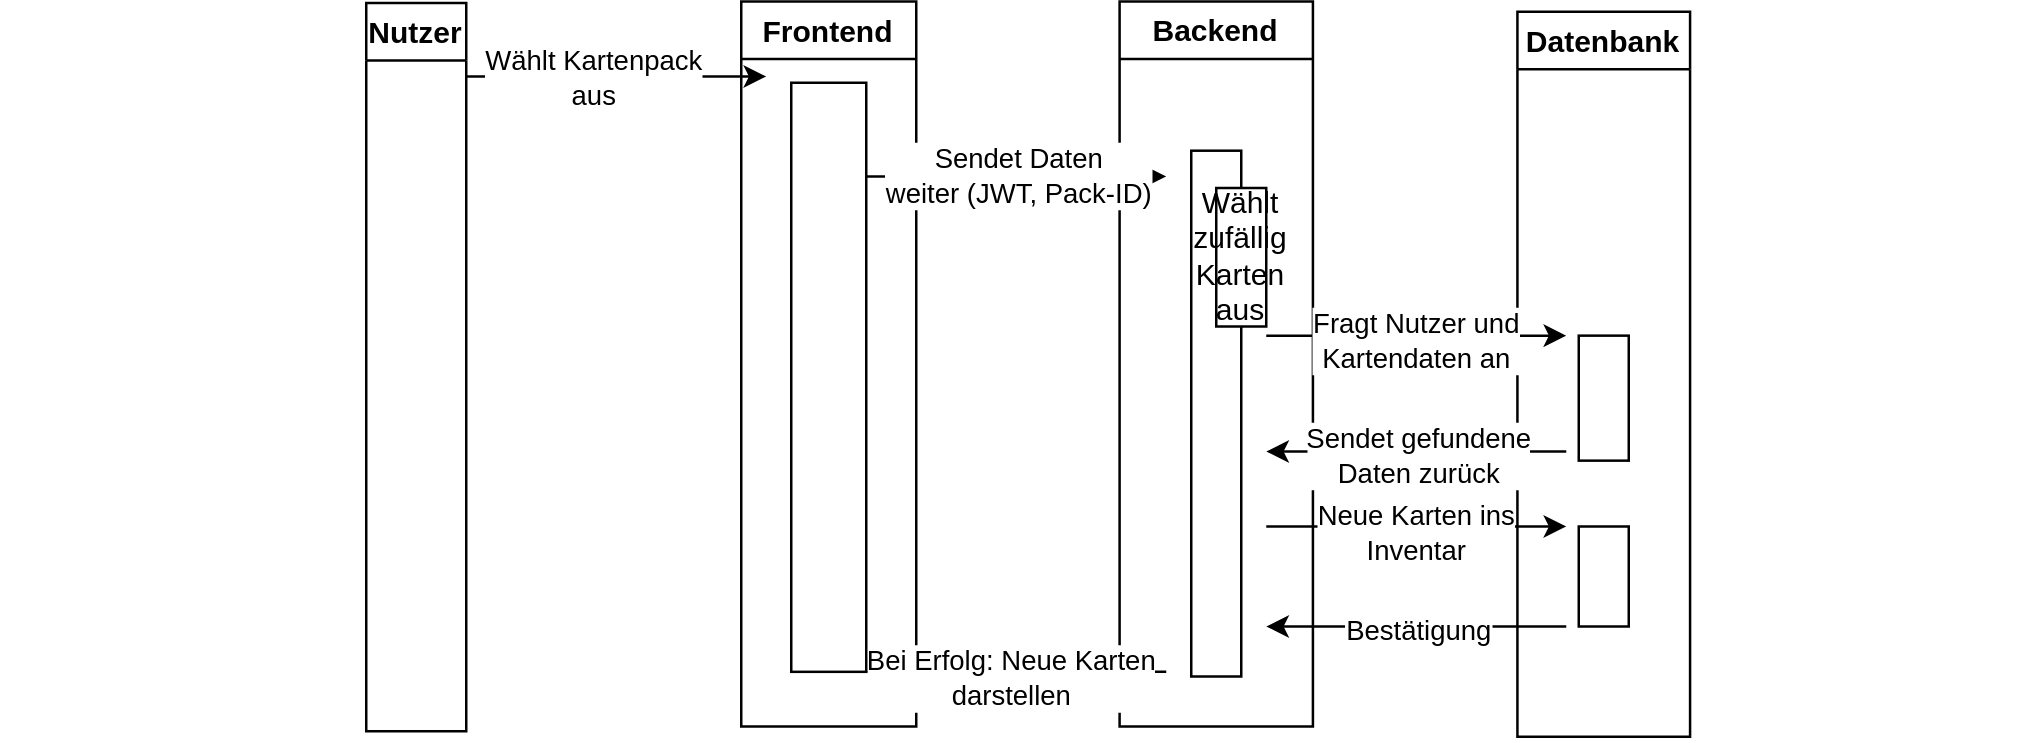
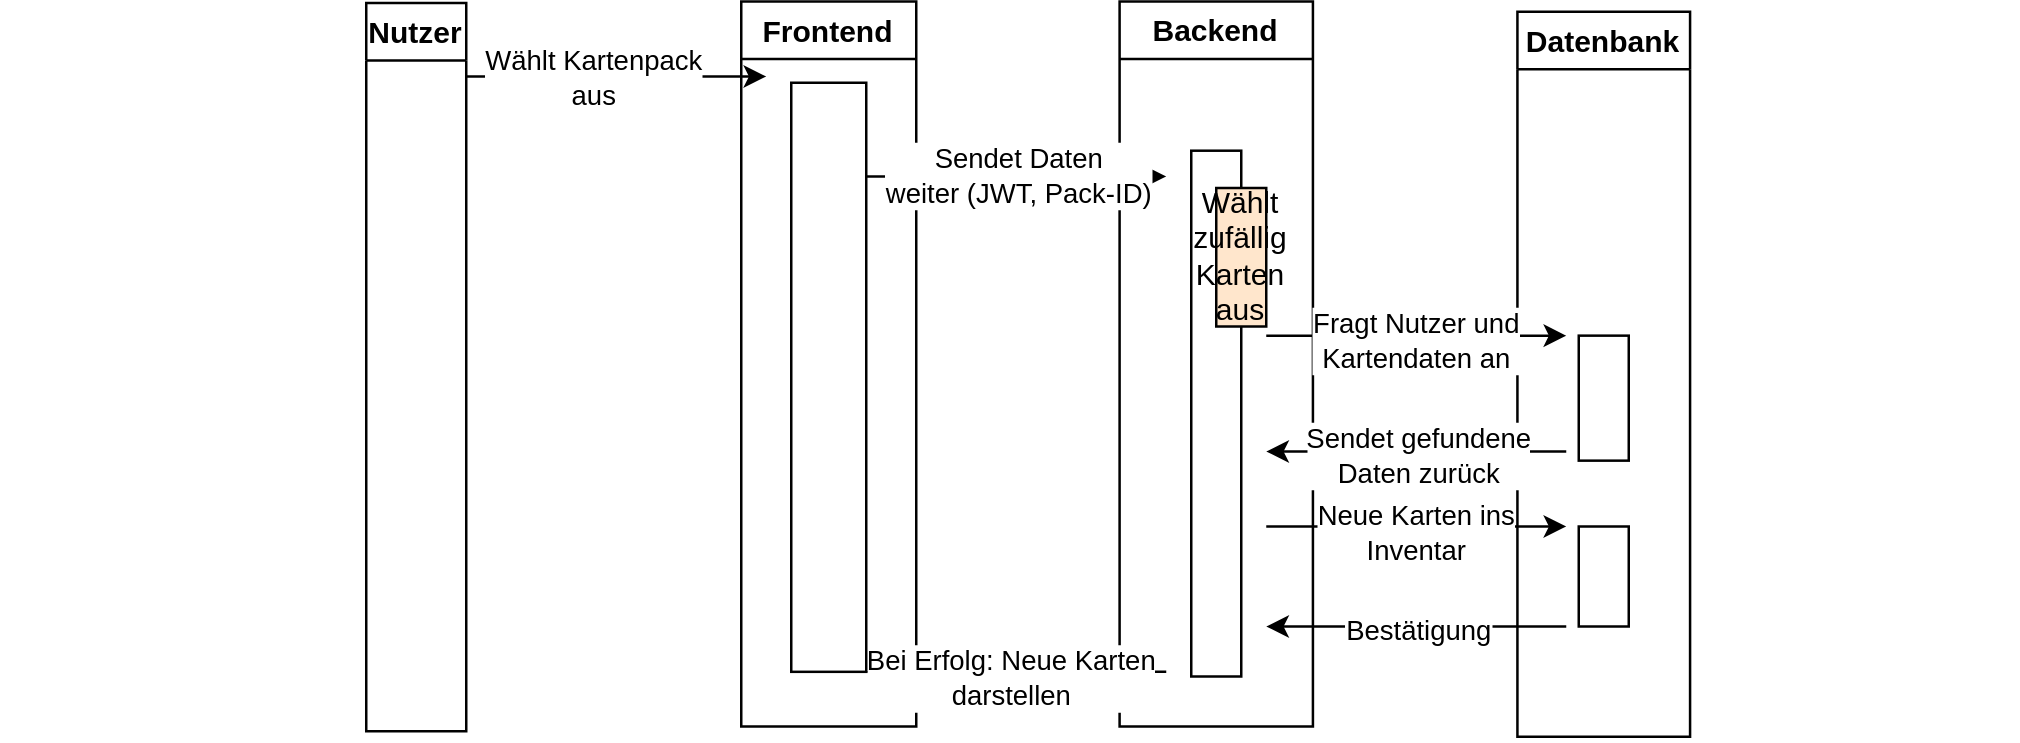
- <mxCell id="22" value="Wählt zufällig Karten aus" style="rounded=0;whiteSpace=wrap;html=1;" vertex="1" parent="1"><mxGeometry x="486" y="64.6" width="20" height="55.4" as="geometry" /></mxCell>
+ <mxCell id="22" value="Wählt zufällig Karten aus" style="rounded=0;whiteSpace=wrap;html=1;fillColor=#ffe6cc;" vertex="1" parent="1"><mxGeometry x="486" y="64.6" width="20" height="55.4" as="geometry" /></mxCell>
